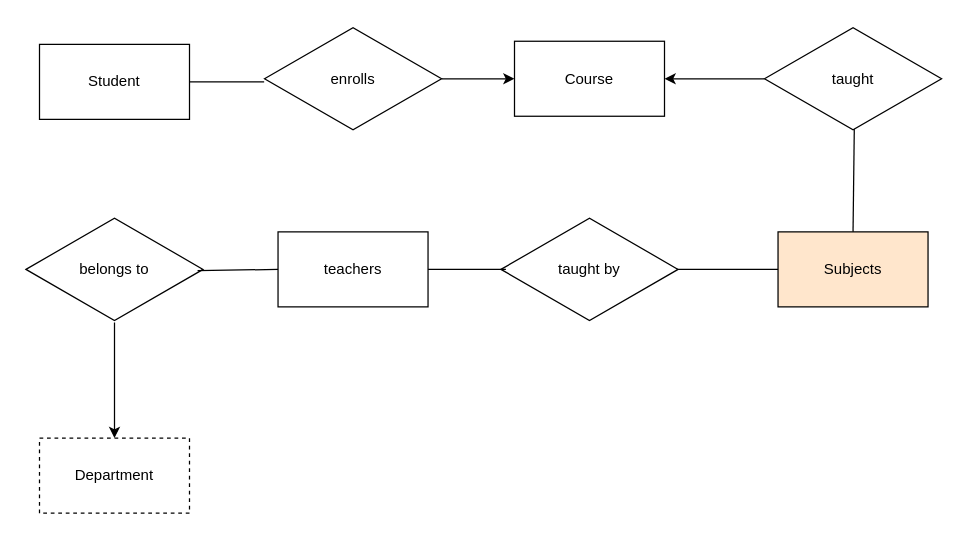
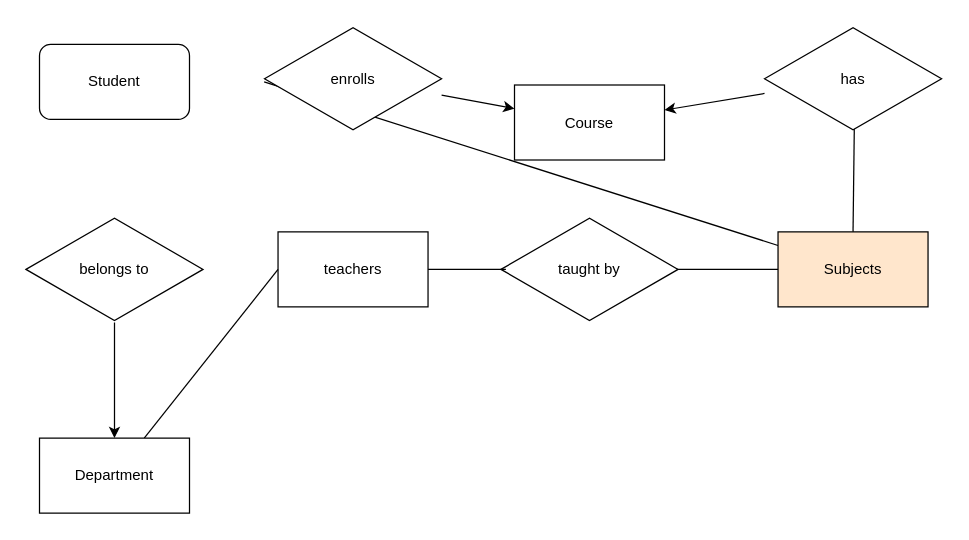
- <mxCell id="7" value="Course" style="rounded=0;whiteSpace=wrap;html=1;" vertex="1" parent="1"><mxGeometry x="411" y="32.5" width="120" height="60" as="geometry" /></mxCell>
+ <mxCell id="7" value="Course" style="rounded=0;whiteSpace=wrap;html=1;" vertex="1" parent="1"><mxGeometry x="411" y="67.5" width="120" height="60" as="geometry" /></mxCell>
- <mxCell id="9" value="taught" style="html=1;whiteSpace=wrap;aspect=fixed;shape=isoRectangle;" vertex="1" parent="1"><mxGeometry x="611" y="20" width="141.67" height="85" as="geometry" /></mxCell>
+ <mxCell id="9" value="has" style="html=1;whiteSpace=wrap;aspect=fixed;shape=isoRectangle;" vertex="1" parent="1"><mxGeometry x="611" y="20" width="141.67" height="85" as="geometry" /></mxCell>
- <mxCell id="2" value="Student" style="rounded=0;whiteSpace=wrap;html=1;" vertex="1" parent="1"><mxGeometry x="31" y="35" width="120" height="60" as="geometry" /></mxCell>
+ <mxCell id="2" value="Student" style="whiteSpace=wrap;html=1;rounded=1;" vertex="1" parent="1"><mxGeometry x="31" y="35" width="120" height="60" as="geometry" /></mxCell>
- <mxCell id="3" value="" style="endArrow=none;html=1;elbow=vertical;entryX=1;entryY=0.5;entryDx=0;entryDy=0;exitX=-0.002;exitY=0.529;exitDx=0;exitDy=0;exitPerimeter=0;" edge="1" parent="1" source="5" target="2"><mxGeometry width="50" height="50" relative="1" as="geometry"><mxPoint x="221" y="65" as="sourcePoint" /><mxPoint x="191" y="445" as="targetPoint" /></mxGeometry></mxCell>
+ <mxCell id="3" value="" style="endArrow=none;html=1;elbow=vertical;exitX=-0.002;exitY=0.529;exitDx=0;exitDy=0;exitPerimeter=0;" edge="1" parent="1" source="5" target="10"><mxGeometry width="50" height="50" relative="1" as="geometry"><mxPoint x="221" y="65" as="sourcePoint" /><mxPoint x="191" y="445" as="targetPoint" /></mxGeometry></mxCell>
- <mxCell id="17" value="" style="endArrow=none;html=1;elbow=vertical;entryX=0.969;entryY=0.512;entryDx=0;entryDy=0;exitX=0;exitY=0.5;exitDx=0;exitDy=0;entryPerimeter=0;" edge="1" parent="1" source="14" target="16"><mxGeometry width="50" height="50" relative="1" as="geometry"><mxPoint x="221" y="75" as="sourcePoint" /><mxPoint x="161" y="75" as="targetPoint" /></mxGeometry></mxCell>
+ <mxCell id="17" value="" style="endArrow=none;html=1;elbow=vertical;exitX=0;exitY=0.5;exitDx=0;exitDy=0;" edge="1" parent="1" source="14" target="18"><mxGeometry width="50" height="50" relative="1" as="geometry"><mxPoint x="221" y="75" as="sourcePoint" /><mxPoint x="161" y="75" as="targetPoint" /></mxGeometry></mxCell>
- <mxCell id="18" value="Department" style="whiteSpace=wrap;html=1;dashed=1;" vertex="1" parent="1"><mxGeometry x="30.995" y="350" width="120" height="60" as="geometry" /></mxCell>
+ <mxCell id="18" value="Department" style="whiteSpace=wrap;html=1;" vertex="1" parent="1"><mxGeometry x="30.995" y="350" width="120" height="60" as="geometry" /></mxCell>
